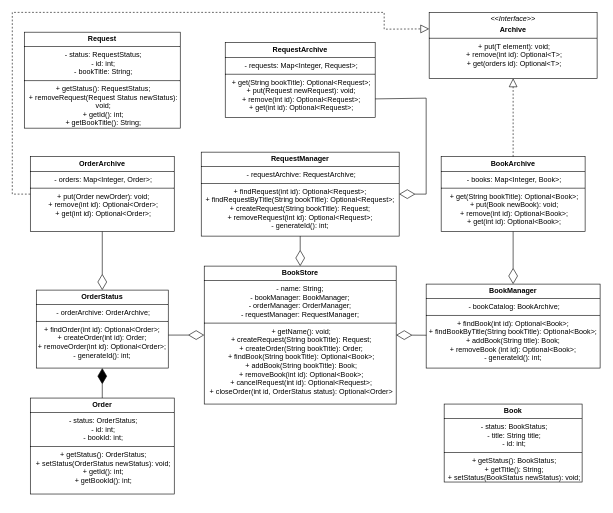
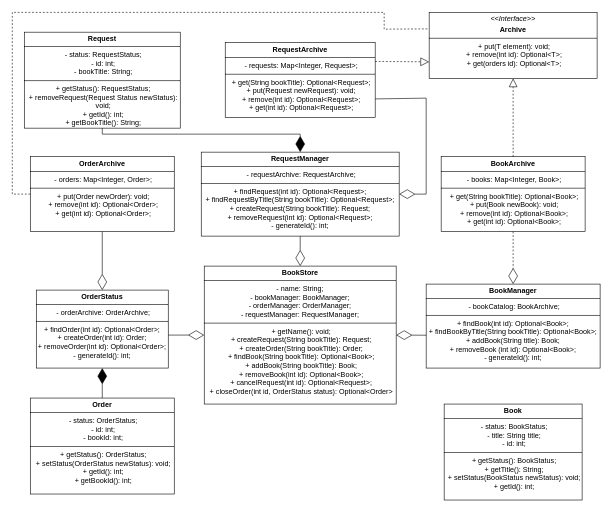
- <mxCell id="22" value="" style="endArrow=block;dashed=1;endFill=0;endSize=12;html=1;rounded=0;exitX=0;exitY=0.5;exitDx=0;exitDy=0;entryX=0;entryY=0.25;entryDx=0;entryDy=0;" edge="1" parent="1" source="21" target="15"><mxGeometry width="160" relative="1" as="geometry"><mxPoint x="360" y="243" as="sourcePoint" /><mxPoint x="230" y="-117" as="targetPoint" /><Array as="points"><mxPoint x="20" y="323" /><mxPoint x="20" y="20" /><mxPoint x="640" y="20" /><mxPoint x="640" y="48" /></Array></mxGeometry></mxCell>
+ <mxCell id="22" value="" style="endArrow=none;dashed=1;endFill=0;endSize=12;html=1;rounded=0;exitX=0;exitY=0.5;exitDx=0;exitDy=0;entryX=0;entryY=0.25;entryDx=0;entryDy=0;" edge="1" parent="1" source="21" target="15"><mxGeometry width="160" relative="1" as="geometry"><mxPoint x="360" y="243" as="sourcePoint" /><mxPoint x="230" y="-117" as="targetPoint" /><Array as="points"><mxPoint x="20" y="323" /><mxPoint x="20" y="20" /><mxPoint x="640" y="20" /><mxPoint x="640" y="48" /></Array></mxGeometry></mxCell>
+ <mxCell id="20" value="" style="endArrow=block;dashed=1;endFill=0;endSize=12;html=1;rounded=0;exitX=1;exitY=0.25;exitDx=0;exitDy=0;entryX=0;entryY=0.75;entryDx=0;entryDy=0;" edge="1" parent="1" source="18" target="15"><mxGeometry width="160" relative="1" as="geometry"><mxPoint x="460" y="-57" as="sourcePoint" /><mxPoint x="620" y="-107" as="targetPoint" /></mxGeometry></mxCell>
+ <mxCell id="13" value="" style="endArrow=diamondThin;endFill=1;endSize=24;html=1;rounded=0;entryX=0.5;entryY=0;entryDx=0;entryDy=0;exitX=0.5;exitY=1;exitDx=0;exitDy=0;" edge="1" parent="1" source="12" target="5"><mxGeometry width="160" relative="1" as="geometry"><mxPoint x="470" y="383" as="sourcePoint" /><mxPoint x="630" y="383" as="targetPoint" /><Array as="points"><mxPoint x="170" y="223" /><mxPoint x="500" y="223" /></Array></mxGeometry></mxCell>
- <mxCell id="16" value="" style="endArrow=diamondThin;endFill=0;endSize=24;html=1;rounded=0;entryX=0.5;entryY=0;entryDx=0;entryDy=0;exitX=0.5;exitY=1;exitDx=0;exitDy=0;" edge="1" parent="1" source="14" target="4"><mxGeometry width="160" relative="1" as="geometry"><mxPoint x="180" y="413" as="sourcePoint" /><mxPoint x="340" y="413" as="targetPoint" /></mxGeometry></mxCell>
+ <mxCell id="16" value="" style="endArrow=diamondThin;endFill=0;endSize=24;html=1;rounded=0;entryX=0.5;entryY=0;entryDx=0;entryDy=0;exitX=0.5;exitY=1;exitDx=0;exitDy=0;dashed=1;" edge="1" parent="1" source="14" target="4"><mxGeometry width="160" relative="1" as="geometry"><mxPoint x="180" y="413" as="sourcePoint" /><mxPoint x="340" y="413" as="targetPoint" /></mxGeometry></mxCell>
- <mxCell id="9" value="&lt;p style=&quot;margin: 4px 0px 0px;&quot;&gt;&lt;b&gt;Book&lt;/b&gt;&lt;/p&gt;&lt;hr style=&quot;border-style:solid;&quot; size=&quot;1&quot;&gt;&lt;p style=&quot;margin:0px;margin-left:4px;&quot;&gt;- status: BookStatus;&lt;/p&gt;&lt;p style=&quot;margin:0px;margin-left:4px;&quot;&gt;- title: String title;&lt;br&gt;&lt;/p&gt;&lt;p style=&quot;margin:0px;margin-left:4px;&quot;&gt;- id: int;&lt;br&gt;&lt;/p&gt;&lt;hr style=&quot;border-style:solid;&quot; size=&quot;1&quot;&gt;&lt;p style=&quot;margin:0px;margin-left:4px;&quot;&gt;+ getStatus(): BookStatus;&lt;/p&gt;&lt;p style=&quot;margin:0px;margin-left:4px;&quot;&gt;+ getTitle(): String;&lt;/p&gt;&lt;p style=&quot;margin:0px;margin-left:4px;&quot;&gt;+ setStatus(BookStatus newStatus): void;&lt;br&gt;+ getId(): int;&lt;/p&gt;" style="verticalAlign=top;align=center;overflow=fill;html=1;whiteSpace=wrap;" vertex="1" parent="1"><mxGeometry x="740" y="673" width="230" height="130" as="geometry" /></mxCell>
+ <mxCell id="9" value="&lt;p style=&quot;margin: 4px 0px 0px;&quot;&gt;&lt;b&gt;Book&lt;/b&gt;&lt;/p&gt;&lt;hr style=&quot;border-style:solid;&quot; size=&quot;1&quot;&gt;&lt;p style=&quot;margin:0px;margin-left:4px;&quot;&gt;- status: BookStatus;&lt;/p&gt;&lt;p style=&quot;margin:0px;margin-left:4px;&quot;&gt;- title: String title;&lt;br&gt;&lt;/p&gt;&lt;p style=&quot;margin:0px;margin-left:4px;&quot;&gt;- id: int;&lt;br&gt;&lt;/p&gt;&lt;hr style=&quot;border-style:solid;&quot; size=&quot;1&quot;&gt;&lt;p style=&quot;margin:0px;margin-left:4px;&quot;&gt;+ getStatus(): BookStatus;&lt;/p&gt;&lt;p style=&quot;margin:0px;margin-left:4px;&quot;&gt;+ getTitle(): String;&lt;/p&gt;&lt;p style=&quot;margin:0px;margin-left:4px;&quot;&gt;+ setStatus(BookStatus newStatus): void;&lt;br&gt;+ getId(): int;&lt;/p&gt;" style="verticalAlign=top;align=center;overflow=fill;html=1;whiteSpace=wrap;" vertex="1" parent="1"><mxGeometry x="740" y="673" width="230" height="160" as="geometry" /></mxCell>
